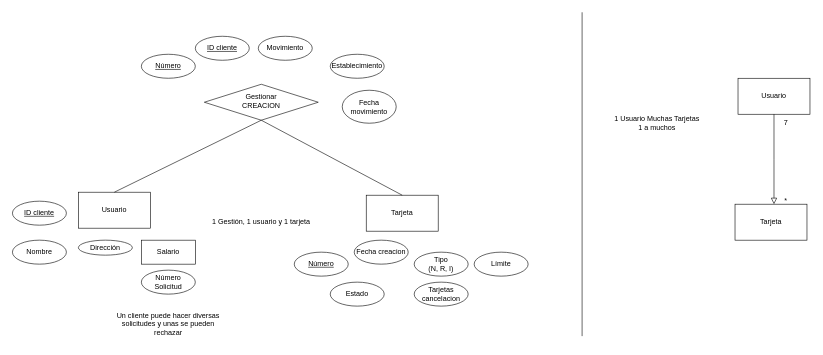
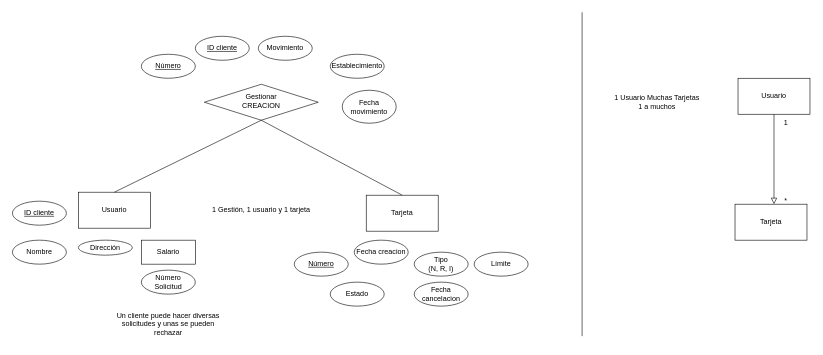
- <mxCell id="22" value="1 Usuario Muchas Tarjetas&lt;div&gt;1 a muchos&lt;/div&gt;" style="text;html=1;align=center;verticalAlign=middle;whiteSpace=wrap;rounded=0;" vertex="1" parent="1"><mxGeometry x="1000" y="190" width="190" height="30" as="geometry" /></mxCell>
+ <mxCell id="22" value="1 Usuario Muchas Tarjetas&lt;div&gt;1 a muchos&lt;/div&gt;" style="text;html=1;align=center;verticalAlign=middle;whiteSpace=wrap;rounded=0;" vertex="1" parent="1"><mxGeometry x="1000" y="155" width="190" height="30" as="geometry" /></mxCell>
- <mxCell id="26" value="7" style="text;html=1;align=center;verticalAlign=middle;whiteSpace=wrap;rounded=0;" vertex="1" parent="1"><mxGeometry x="1290" y="190" width="40" height="30" as="geometry" /></mxCell>
+ <mxCell id="26" value="1" style="text;html=1;align=center;verticalAlign=middle;whiteSpace=wrap;rounded=0;" vertex="1" parent="1"><mxGeometry x="1290" y="190" width="40" height="30" as="geometry" /></mxCell>
- <mxCell id="21" value="1 Gestión, 1 usuario y 1 tarjeta" style="text;html=1;align=center;verticalAlign=middle;whiteSpace=wrap;rounded=0;" vertex="1" parent="1"><mxGeometry x="340" y="355" width="190" height="30" as="geometry" /></mxCell>
+ <mxCell id="21" value="1 Gestión, 1 usuario y 1 tarjeta" style="text;html=1;align=center;verticalAlign=middle;whiteSpace=wrap;rounded=0;" vertex="1" parent="1"><mxGeometry x="340" y="335" width="190" height="30" as="geometry" /></mxCell>
- <mxCell id="18" value="Tarjetas cancelacion" style="ellipse;whiteSpace=wrap;html=1;" vertex="1" parent="1"><mxGeometry x="690" y="470" width="90" height="40" as="geometry" /></mxCell>
+ <mxCell id="18" value="Fecha cancelacion" style="ellipse;whiteSpace=wrap;html=1;" vertex="1" parent="1"><mxGeometry x="690" y="470" width="90" height="40" as="geometry" /></mxCell>
